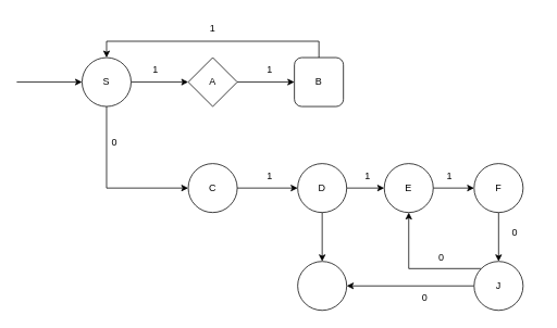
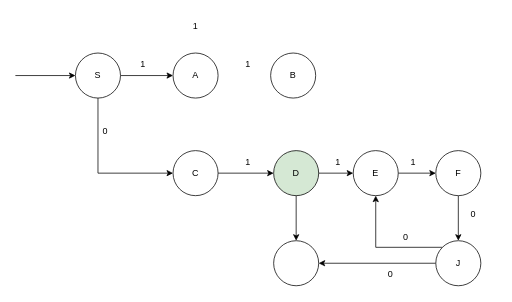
- <mxCell id="7" style="edgeStyle=orthogonalEdgeStyle;rounded=0;orthogonalLoop=1;jettySize=auto;html=1;exitX=0.5;exitY=0;exitDx=0;exitDy=0;entryX=0.5;entryY=0;entryDx=0;entryDy=0;" parent="1" source="8" target="4" edge="1"><mxGeometry relative="1" as="geometry" /></mxCell>
- <mxCell id="6" value="A" style="rhombus;whiteSpace=wrap;html=1;aspect=fixed;" parent="1" vertex="1"><mxGeometry x="230" y="70" width="60" height="60" as="geometry" /></mxCell>
+ <mxCell id="6" value="A" style="ellipse;whiteSpace=wrap;html=1;aspect=fixed;" parent="1" vertex="1"><mxGeometry x="230" y="70" width="60" height="60" as="geometry" /></mxCell>
- <mxCell id="5" style="edgeStyle=orthogonalEdgeStyle;rounded=0;orthogonalLoop=1;jettySize=auto;html=1;exitX=1;exitY=0.5;exitDx=0;exitDy=0;entryX=0;entryY=0.5;entryDx=0;entryDy=0;" parent="1" source="6" target="8" edge="1"><mxGeometry relative="1" as="geometry" /></mxCell>
- <mxCell id="8" value="B" style="whiteSpace=wrap;html=1;aspect=fixed;rounded=1;" parent="1" vertex="1"><mxGeometry x="360" y="70" width="60" height="60" as="geometry" /></mxCell>
+ <mxCell id="8" value="B" style="ellipse;whiteSpace=wrap;html=1;aspect=fixed;" parent="1" vertex="1"><mxGeometry x="360" y="70" width="60" height="60" as="geometry" /></mxCell>
- <mxCell id="13" value="D" style="ellipse;whiteSpace=wrap;html=1;aspect=fixed;" parent="1" vertex="1"><mxGeometry x="364" y="200" width="60" height="60" as="geometry" /></mxCell>
+ <mxCell id="13" value="D" style="ellipse;whiteSpace=wrap;html=1;aspect=fixed;fillColor=#d5e8d4;" parent="1" vertex="1"><mxGeometry x="364" y="200" width="60" height="60" as="geometry" /></mxCell>
